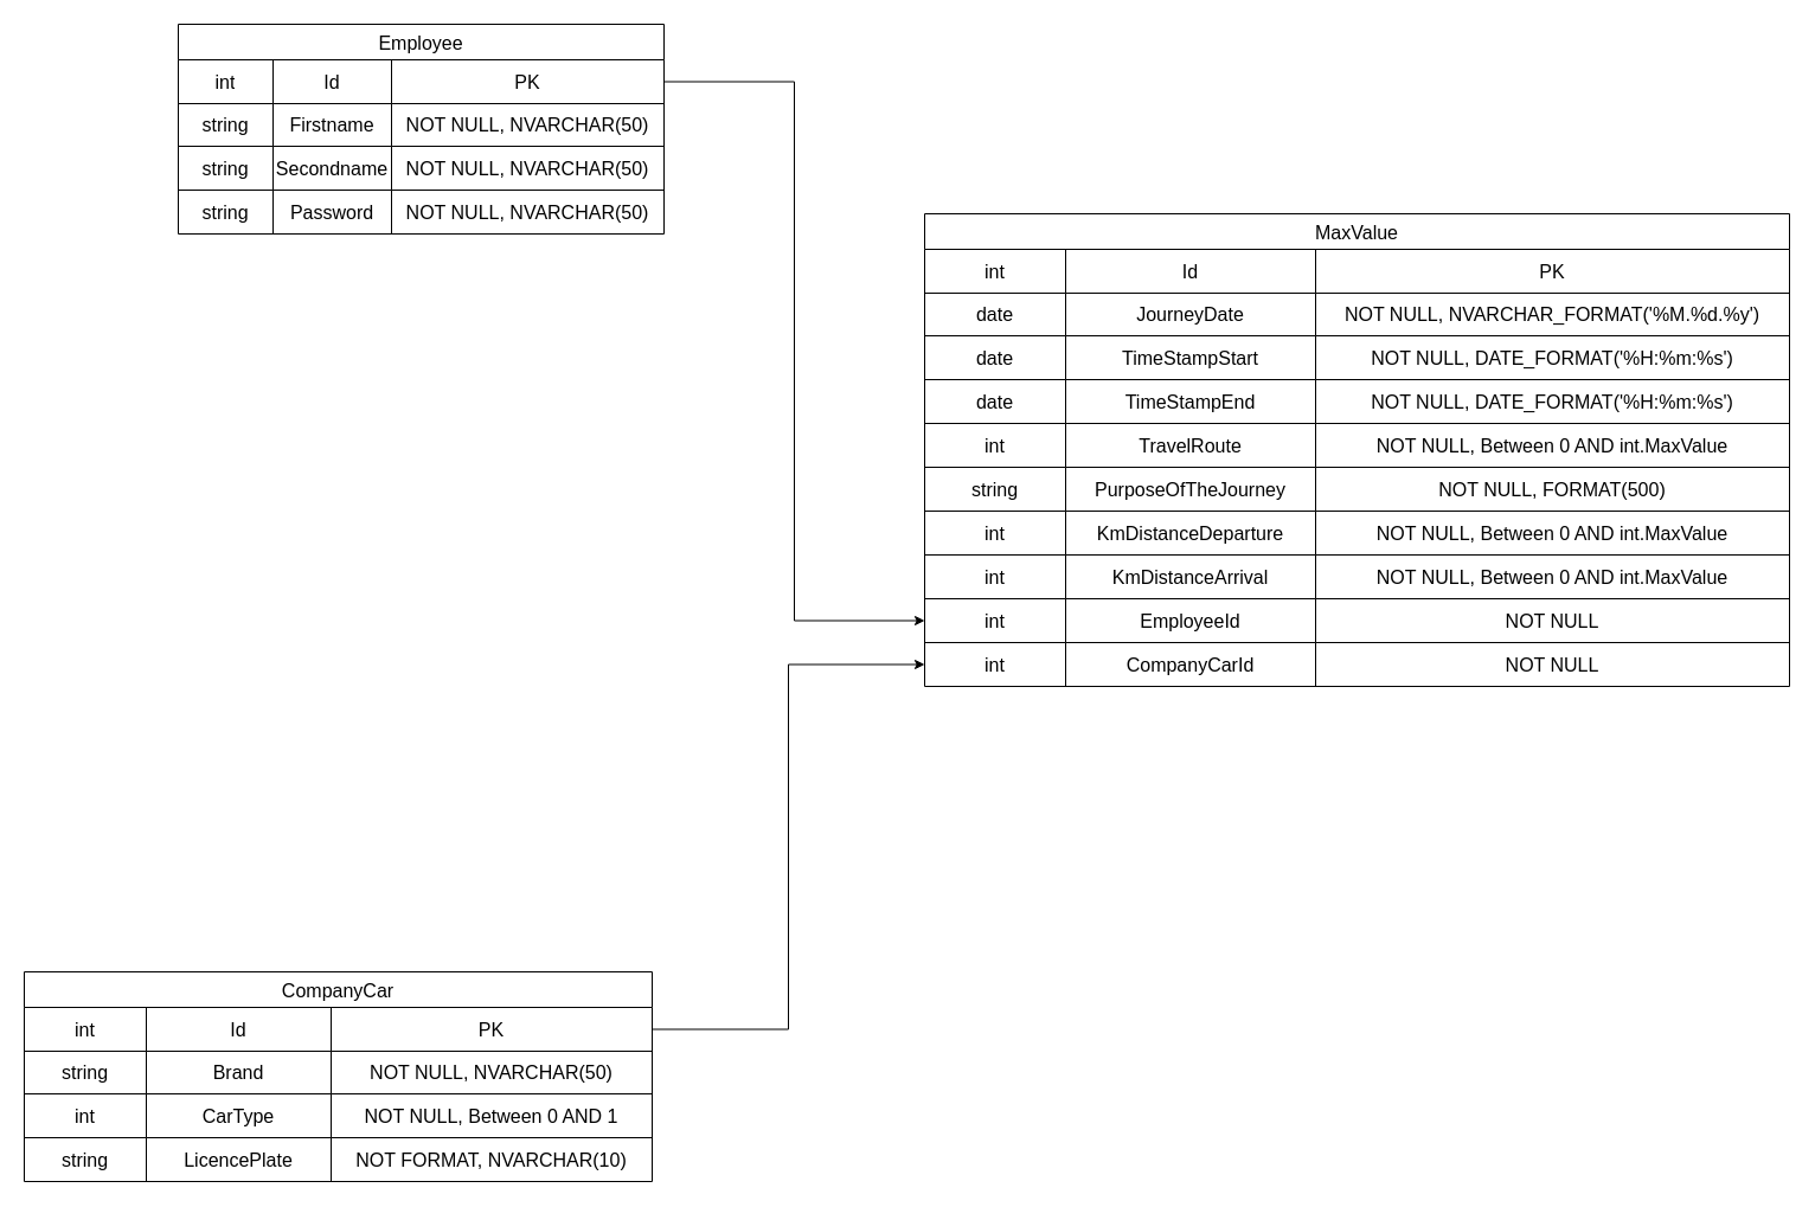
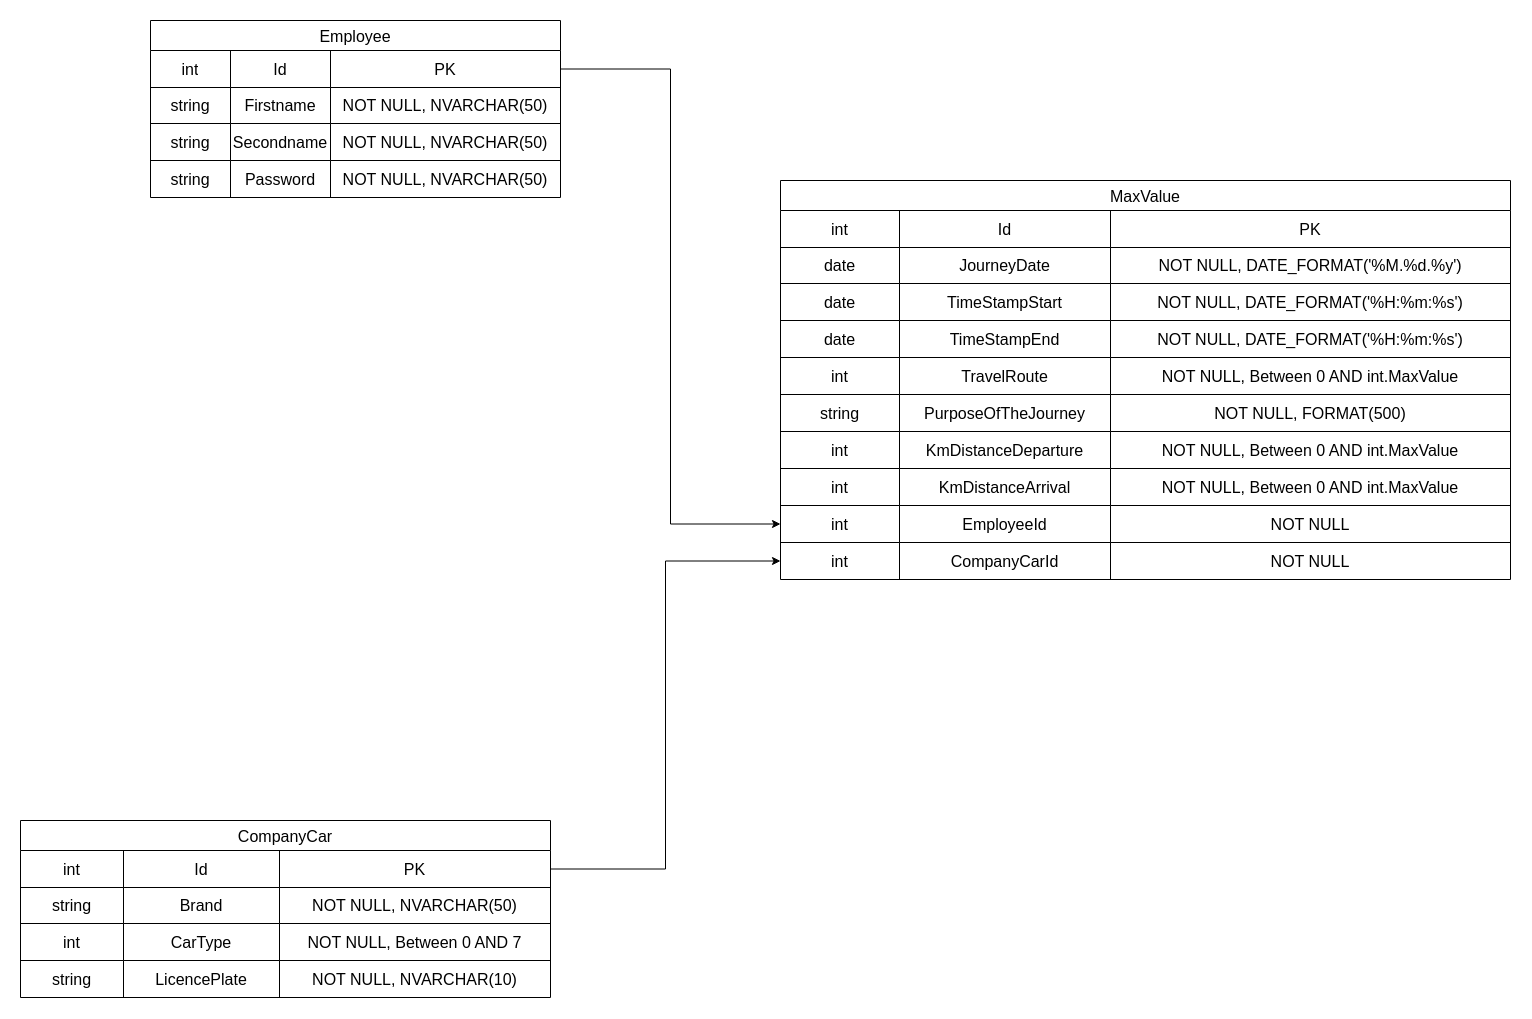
- <mxCell id="27" value="NOT NULL, NVARCHAR_FORMAT('%M.%d.%y')" style="shape=partialRectangle;html=1;whiteSpace=wrap;connectable=0;strokeColor=inherit;overflow=hidden;fillColor=none;top=0;left=0;bottom=0;right=0;pointerEvents=1;fontSize=16;" vertex="1" parent="24"><mxGeometry x="330" width="400" height="36" as="geometry"><mxRectangle width="400" height="36" as="alternateBounds" /></mxGeometry></mxCell>
+ <mxCell id="27" value="NOT NULL, DATE_FORMAT('%M.%d.%y')" style="shape=partialRectangle;html=1;whiteSpace=wrap;connectable=0;strokeColor=inherit;overflow=hidden;fillColor=none;top=0;left=0;bottom=0;right=0;pointerEvents=1;fontSize=16;" vertex="1" parent="24"><mxGeometry x="330" width="400" height="36" as="geometry"><mxRectangle width="400" height="36" as="alternateBounds" /></mxGeometry></mxCell>
- <mxCell id="73" value="NOT NULL, Between 0 AND 1" style="shape=partialRectangle;html=1;whiteSpace=wrap;connectable=0;strokeColor=inherit;overflow=hidden;fillColor=none;top=0;left=0;bottom=0;right=0;pointerEvents=1;fontSize=16;" vertex="1" parent="70"><mxGeometry x="259" width="271" height="37" as="geometry"><mxRectangle width="271" height="37" as="alternateBounds" /></mxGeometry></mxCell>
+ <mxCell id="73" value="NOT NULL, Between 0 AND 7" style="shape=partialRectangle;html=1;whiteSpace=wrap;connectable=0;strokeColor=inherit;overflow=hidden;fillColor=none;top=0;left=0;bottom=0;right=0;pointerEvents=1;fontSize=16;" vertex="1" parent="70"><mxGeometry x="259" width="271" height="37" as="geometry"><mxRectangle width="271" height="37" as="alternateBounds" /></mxGeometry></mxCell>
- <mxCell id="77" value="NOT FORMAT, NVARCHAR(10)" style="shape=partialRectangle;html=1;whiteSpace=wrap;connectable=0;strokeColor=inherit;overflow=hidden;fillColor=none;top=0;left=0;bottom=0;right=0;pointerEvents=1;fontSize=16;" vertex="1" parent="74"><mxGeometry x="259" width="271" height="37" as="geometry"><mxRectangle width="271" height="37" as="alternateBounds" /></mxGeometry></mxCell>
+ <mxCell id="77" value="NOT NULL, NVARCHAR(10)" style="shape=partialRectangle;html=1;whiteSpace=wrap;connectable=0;strokeColor=inherit;overflow=hidden;fillColor=none;top=0;left=0;bottom=0;right=0;pointerEvents=1;fontSize=16;" vertex="1" parent="74"><mxGeometry x="259" width="271" height="37" as="geometry"><mxRectangle width="271" height="37" as="alternateBounds" /></mxGeometry></mxCell>
